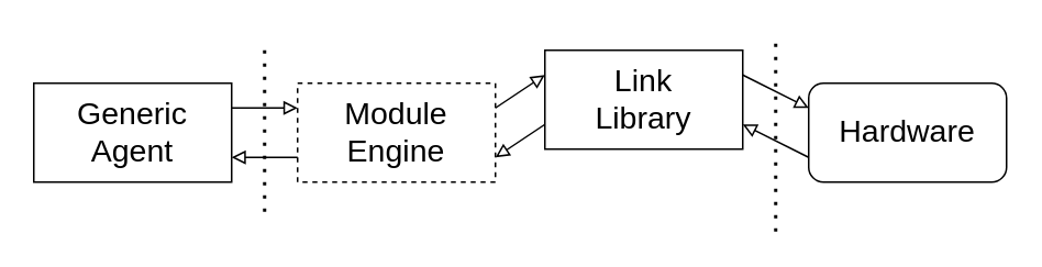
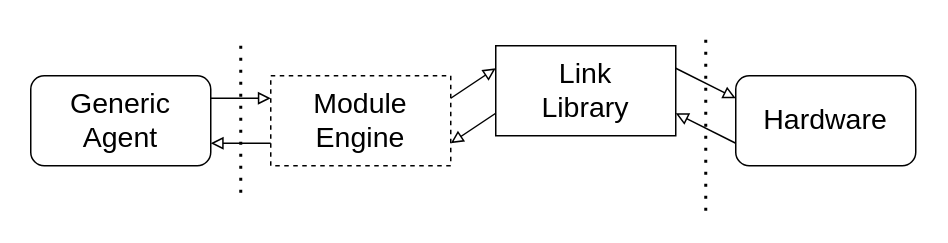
- <mxCell id="2" value="&lt;font style=&quot;font-size: 19px;&quot;&gt;Generic&lt;/font&gt;&lt;div style=&quot;font-size: 19px;&quot;&gt;&lt;font style=&quot;font-size: 19px;&quot;&gt;Agent&lt;/font&gt;&lt;/div&gt;" style="rounded=0;whiteSpace=wrap;html=1;" parent="1" vertex="1"><mxGeometry x="20" y="50" width="120" height="60" as="geometry" /></mxCell>
+ <mxCell id="2" value="&lt;font style=&quot;font-size: 19px;&quot;&gt;Generic&lt;/font&gt;&lt;div style=&quot;font-size: 19px;&quot;&gt;&lt;font style=&quot;font-size: 19px;&quot;&gt;Agent&lt;/font&gt;&lt;/div&gt;" style="whiteSpace=wrap;html=1;rounded=1;" parent="1" vertex="1"><mxGeometry x="20" y="50" width="120" height="60" as="geometry" /></mxCell>
